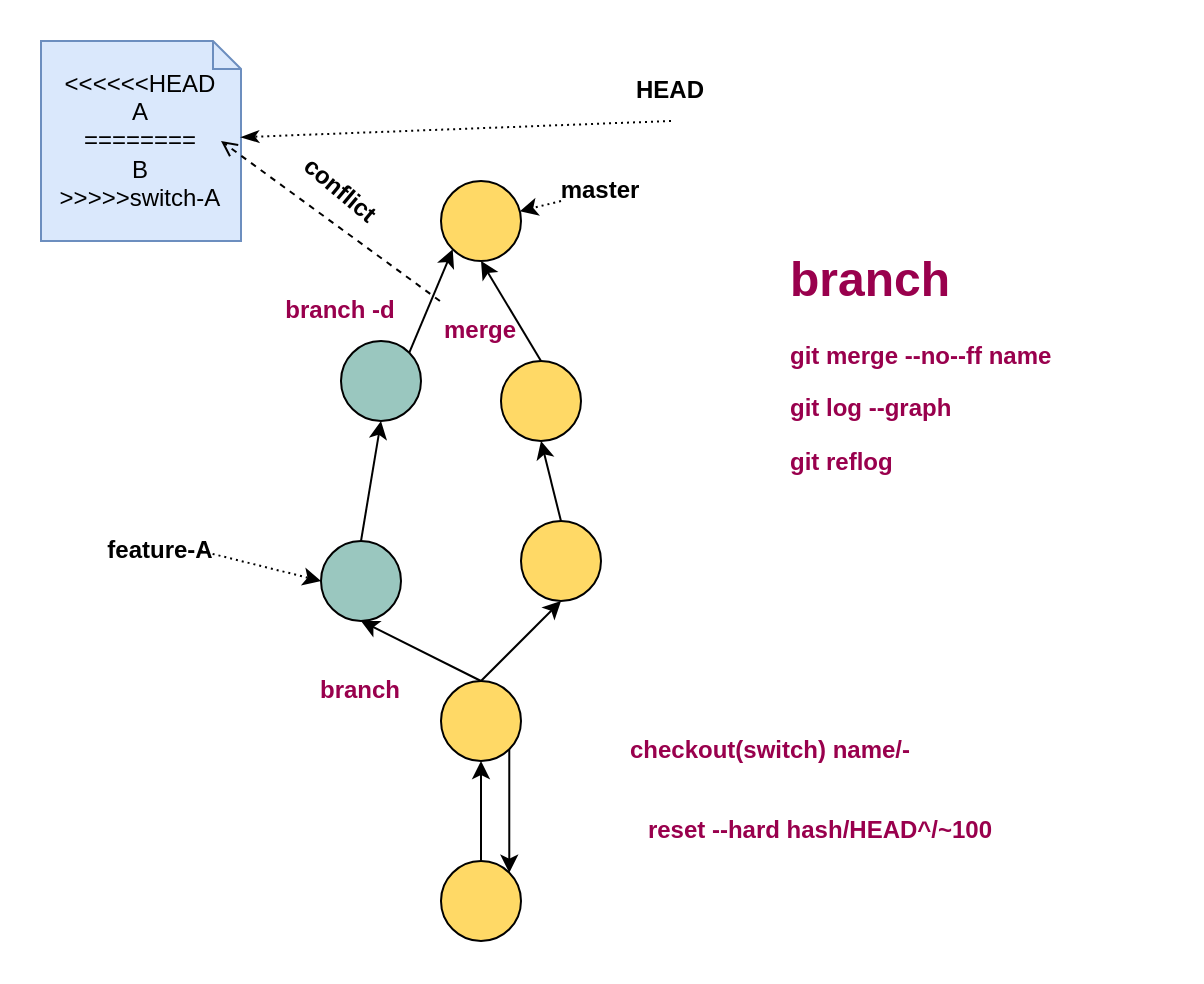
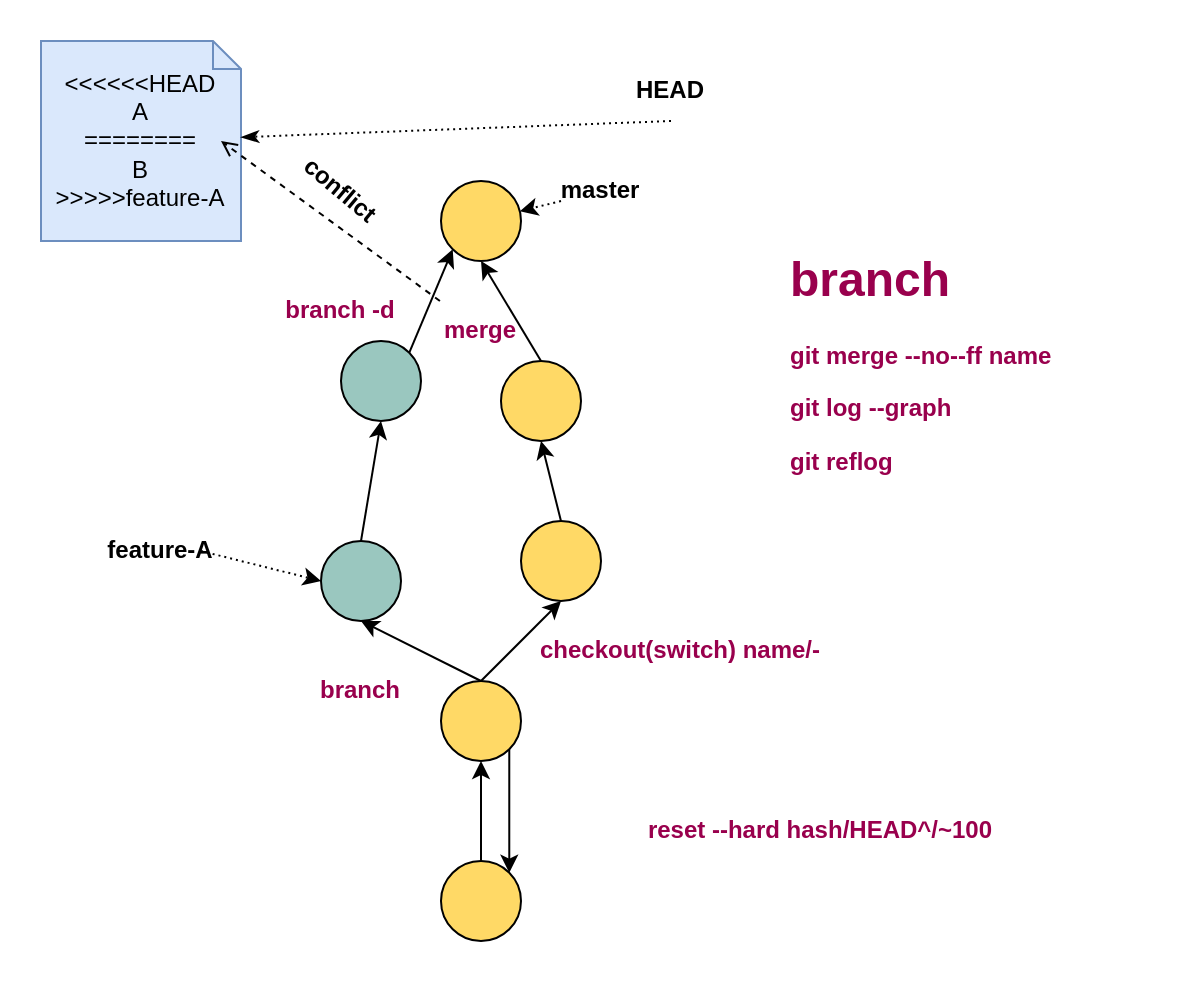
- <mxCell id="23" value="&amp;lt;&amp;lt;&amp;lt;&amp;lt;&amp;lt;&amp;lt;HEAD&lt;br&gt;A&lt;br&gt;========&lt;br&gt;B&lt;br&gt;&amp;gt;&amp;gt;&amp;gt;&amp;gt;&amp;gt;switch-A" style="shape=note;size=14;whiteSpace=wrap;html=1;fillColor=#dae8fc;strokeColor=#6c8ebf;" vertex="1" parent="1"><mxGeometry x="20" y="20" width="100" height="100" as="geometry" /></mxCell>
+ <mxCell id="23" value="&amp;lt;&amp;lt;&amp;lt;&amp;lt;&amp;lt;&amp;lt;HEAD&lt;br&gt;A&lt;br&gt;========&lt;br&gt;B&lt;br&gt;&amp;gt;&amp;gt;&amp;gt;&amp;gt;&amp;gt;feature-A" style="shape=note;size=14;whiteSpace=wrap;html=1;fillColor=#dae8fc;strokeColor=#6c8ebf;" vertex="1" parent="1"><mxGeometry x="20" y="20" width="100" height="100" as="geometry" /></mxCell>
- <mxCell id="17" value="&lt;font color=&quot;#99004d&quot;&gt;&lt;b&gt;checkout(switch) name/-&lt;/b&gt;&lt;/font&gt;" style="text;html=1;strokeColor=none;fillColor=none;align=center;verticalAlign=middle;whiteSpace=wrap;rounded=0;" vertex="1" parent="1"><mxGeometry x="285" y="360" width="200" height="30" as="geometry" /></mxCell>
+ <mxCell id="17" value="&lt;font color=&quot;#99004d&quot;&gt;&lt;b&gt;checkout(switch) name/-&lt;/b&gt;&lt;/font&gt;" style="text;html=1;strokeColor=none;fillColor=none;align=center;verticalAlign=middle;whiteSpace=wrap;rounded=0;" vertex="1" parent="1"><mxGeometry x="240" y="310" width="200" height="30" as="geometry" /></mxCell>
